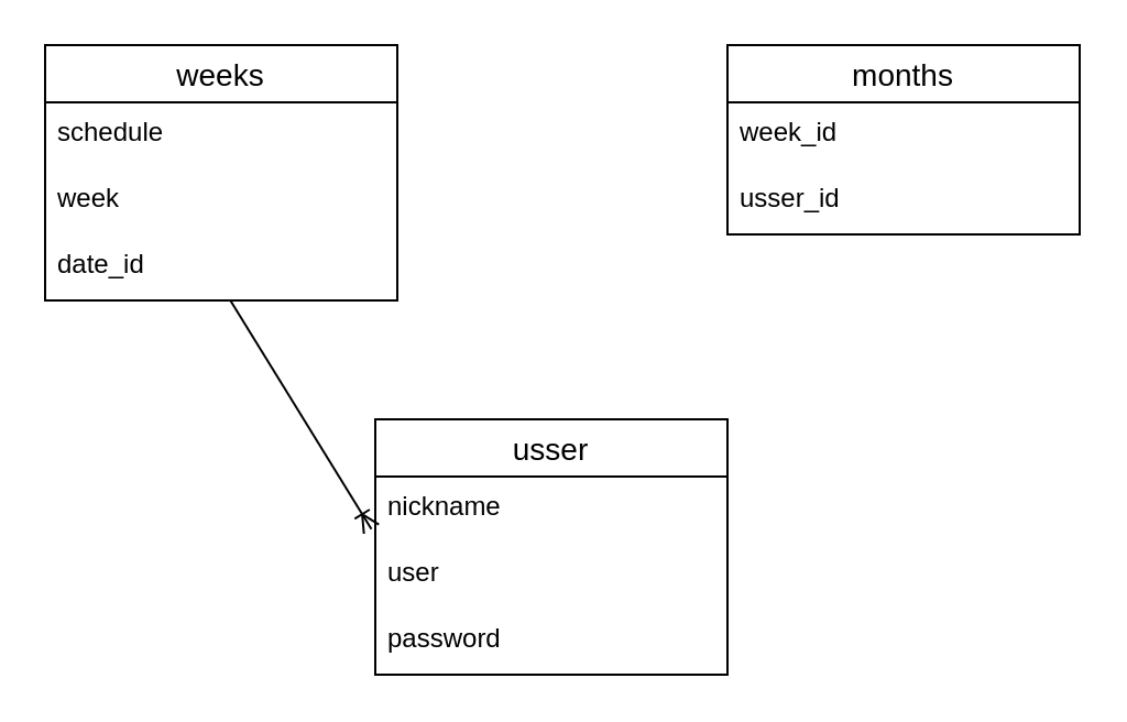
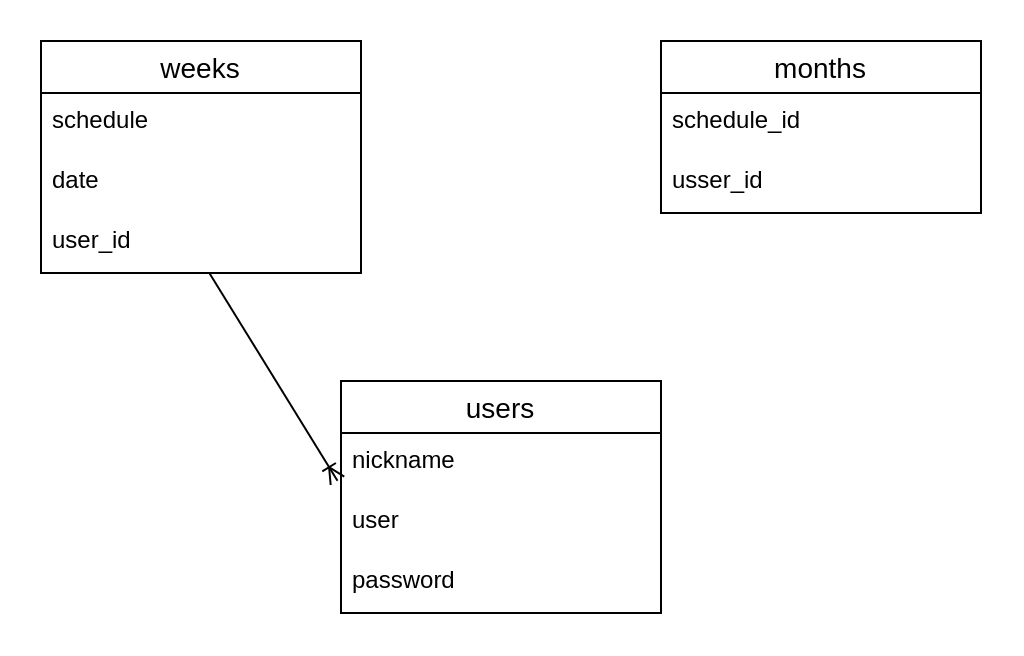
- <mxCell id="7" value="week_id" style="text;strokeColor=none;fillColor=none;spacingLeft=4;spacingRight=4;overflow=hidden;rotatable=0;points=[[0,0.5],[1,0.5]];portConstraint=eastwest;fontSize=12;" parent="6" vertex="1"><mxGeometry y="26" width="160" height="30" as="geometry" /></mxCell>
+ <mxCell id="7" value="schedule_id" style="text;strokeColor=none;fillColor=none;spacingLeft=4;spacingRight=4;overflow=hidden;rotatable=0;points=[[0,0.5],[1,0.5]];portConstraint=eastwest;fontSize=12;" parent="6" vertex="1"><mxGeometry y="26" width="160" height="30" as="geometry" /></mxCell>
- <mxCell id="4" value="week" style="text;strokeColor=none;fillColor=none;spacingLeft=4;spacingRight=4;overflow=hidden;rotatable=0;points=[[0,0.5],[1,0.5]];portConstraint=eastwest;fontSize=12;" parent="2" vertex="1"><mxGeometry y="56" width="160" height="30" as="geometry" /></mxCell>
+ <mxCell id="4" value="date" style="text;strokeColor=none;fillColor=none;spacingLeft=4;spacingRight=4;overflow=hidden;rotatable=0;points=[[0,0.5],[1,0.5]];portConstraint=eastwest;fontSize=12;" parent="2" vertex="1"><mxGeometry y="56" width="160" height="30" as="geometry" /></mxCell>
- <mxCell id="5" value="date_id" style="text;strokeColor=none;fillColor=none;spacingLeft=4;spacingRight=4;overflow=hidden;rotatable=0;points=[[0,0.5],[1,0.5]];portConstraint=eastwest;fontSize=12;" parent="2" vertex="1"><mxGeometry y="86" width="160" height="30" as="geometry" /></mxCell>
+ <mxCell id="5" value="user_id" style="text;strokeColor=none;fillColor=none;spacingLeft=4;spacingRight=4;overflow=hidden;rotatable=0;points=[[0,0.5],[1,0.5]];portConstraint=eastwest;fontSize=12;" parent="2" vertex="1"><mxGeometry y="86" width="160" height="30" as="geometry" /></mxCell>
- <mxCell id="9" value="usser" style="swimlane;fontStyle=0;childLayout=stackLayout;horizontal=1;startSize=26;horizontalStack=0;resizeParent=1;resizeParentMax=0;resizeLast=0;collapsible=1;marginBottom=0;align=center;fontSize=14;fillColor=#FFFFFF;strokeColor=#000000;swimlaneFillColor=#FFFFFF;" parent="1" vertex="1"><mxGeometry x="170" y="190" width="160" height="116" as="geometry" /></mxCell>
+ <mxCell id="9" value="users" style="swimlane;fontStyle=0;childLayout=stackLayout;horizontal=1;startSize=26;horizontalStack=0;resizeParent=1;resizeParentMax=0;resizeLast=0;collapsible=1;marginBottom=0;align=center;fontSize=14;fillColor=#FFFFFF;strokeColor=#000000;swimlaneFillColor=#FFFFFF;" parent="1" vertex="1"><mxGeometry x="170" y="190" width="160" height="116" as="geometry" /></mxCell>
